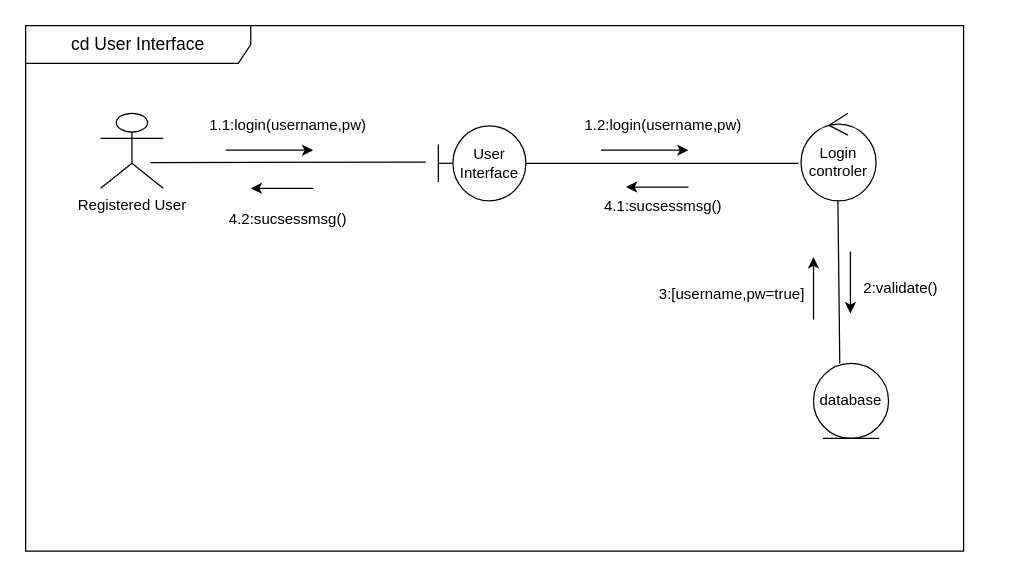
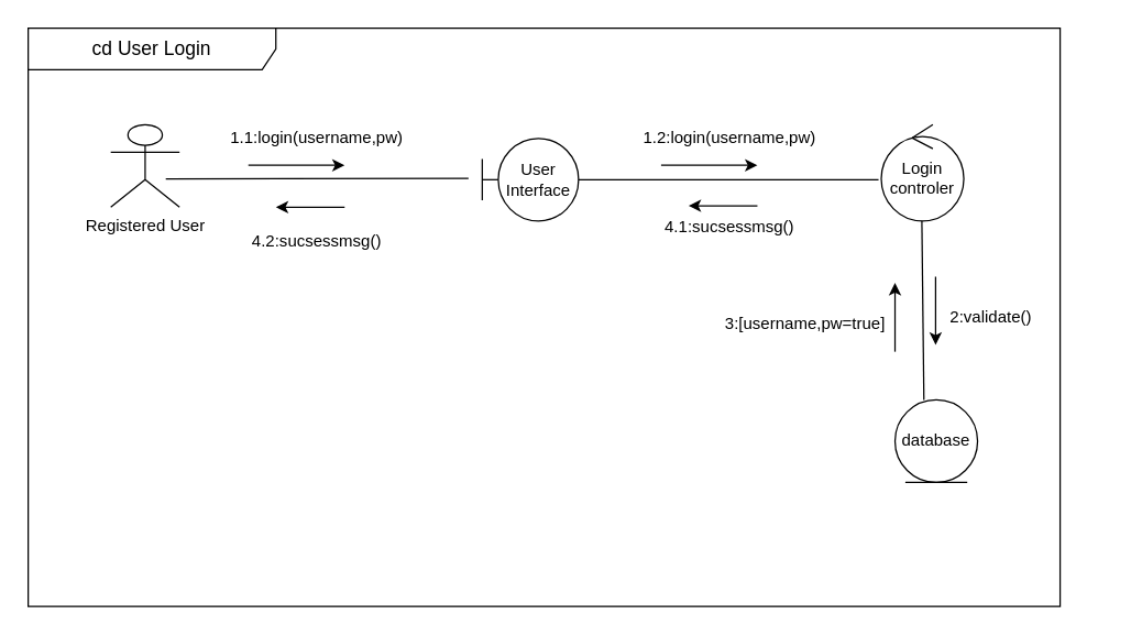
- <mxCell id="21" value="&lt;font style=&quot;font-size: 14px&quot;&gt;cd User Interface&lt;/font&gt;" style="shape=umlFrame;whiteSpace=wrap;html=1;width=180;height=30;" vertex="1" parent="1"><mxGeometry x="20" y="20" width="750" height="420" as="geometry" /></mxCell>
+ <mxCell id="21" value="&lt;font style=&quot;font-size: 14px&quot;&gt;cd User Login&lt;/font&gt;" style="shape=umlFrame;whiteSpace=wrap;html=1;width=180;height=30;" vertex="1" parent="1"><mxGeometry x="20" y="20" width="750" height="420" as="geometry" /></mxCell>
